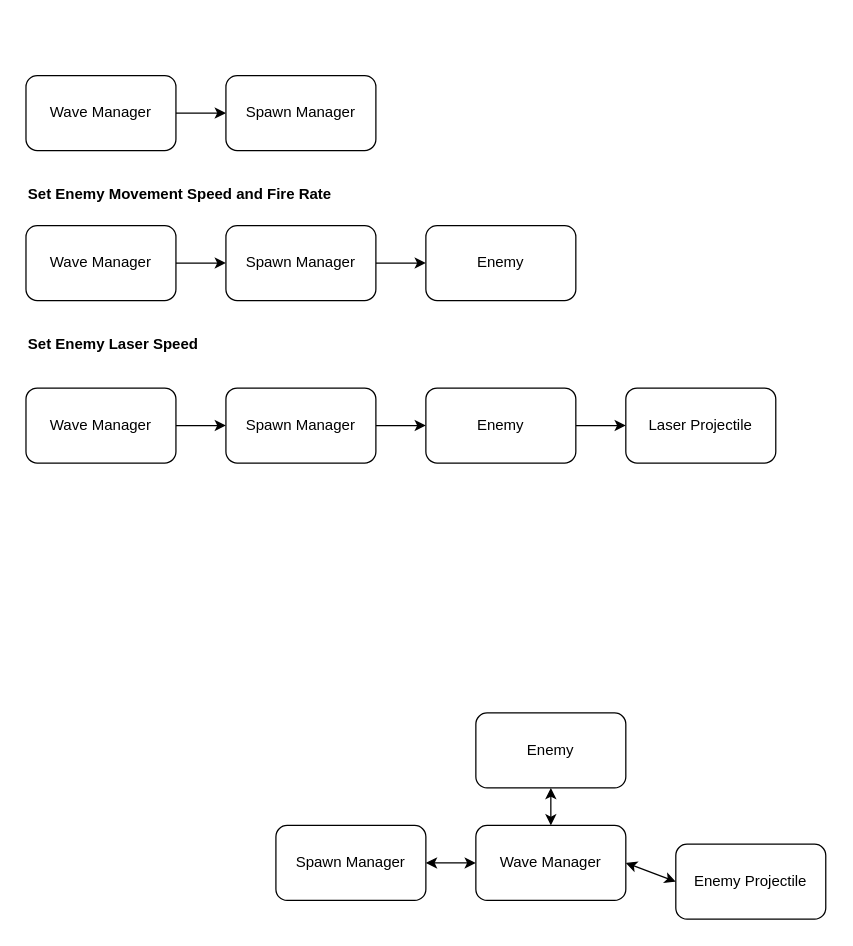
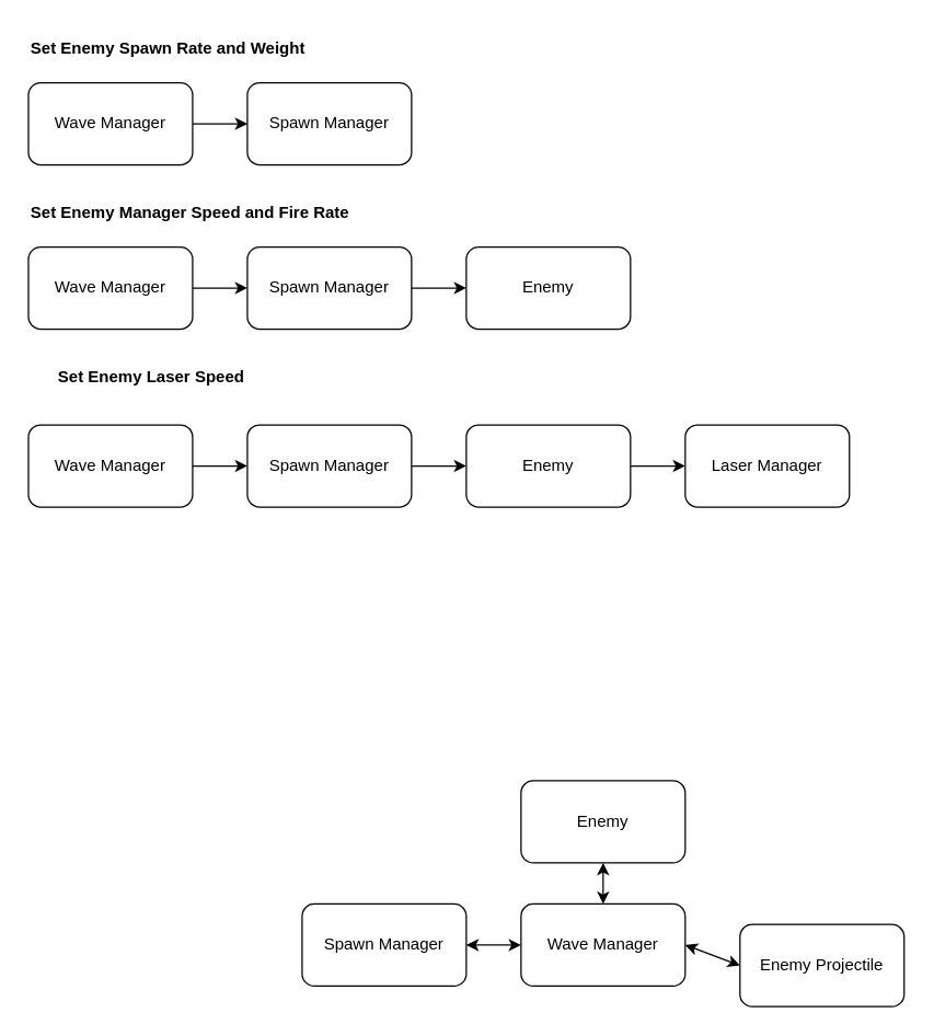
+ <mxCell id="14" value="Set Enemy Spawn Rate and Weight" style="text;html=1;strokeColor=none;fillColor=none;align=left;verticalAlign=middle;whiteSpace=wrap;rounded=0;fontStyle=1" vertex="1" parent="1"><mxGeometry x="20" y="20" width="210" height="30" as="geometry" /></mxCell>
- <mxCell id="18" value="Set Enemy Movement Speed and Fire Rate" style="text;html=1;strokeColor=none;fillColor=none;align=left;verticalAlign=middle;whiteSpace=wrap;rounded=0;fontStyle=1" vertex="1" parent="1"><mxGeometry x="20" y="140" width="260" height="30" as="geometry" /></mxCell>
+ <mxCell id="18" value="Set Enemy Manager Speed and Fire Rate" style="text;html=1;strokeColor=none;fillColor=none;align=left;verticalAlign=middle;whiteSpace=wrap;rounded=0;fontStyle=1" vertex="1" parent="1"><mxGeometry x="20" y="140" width="260" height="30" as="geometry" /></mxCell>
- <mxCell id="19" value="Set Enemy Laser Speed" style="text;html=1;strokeColor=none;fillColor=none;align=left;verticalAlign=middle;whiteSpace=wrap;rounded=0;fontStyle=1" vertex="1" parent="1"><mxGeometry x="20" y="260" width="600" height="30" as="geometry" /></mxCell>
+ <mxCell id="19" value="Set Enemy Laser Speed" style="text;html=1;strokeColor=none;fillColor=none;align=left;verticalAlign=middle;whiteSpace=wrap;rounded=0;fontStyle=1" vertex="1" parent="1"><mxGeometry x="40" y="260" width="600" height="30" as="geometry" /></mxCell>
- <mxCell id="13" value="Laser Projectile" style="rounded=1;whiteSpace=wrap;html=1;" vertex="1" parent="1"><mxGeometry x="500" y="310" width="120" height="60" as="geometry" /></mxCell>
+ <mxCell id="13" value="Laser Manager" style="rounded=1;whiteSpace=wrap;html=1;" vertex="1" parent="1"><mxGeometry x="500" y="310" width="120" height="60" as="geometry" /></mxCell>
